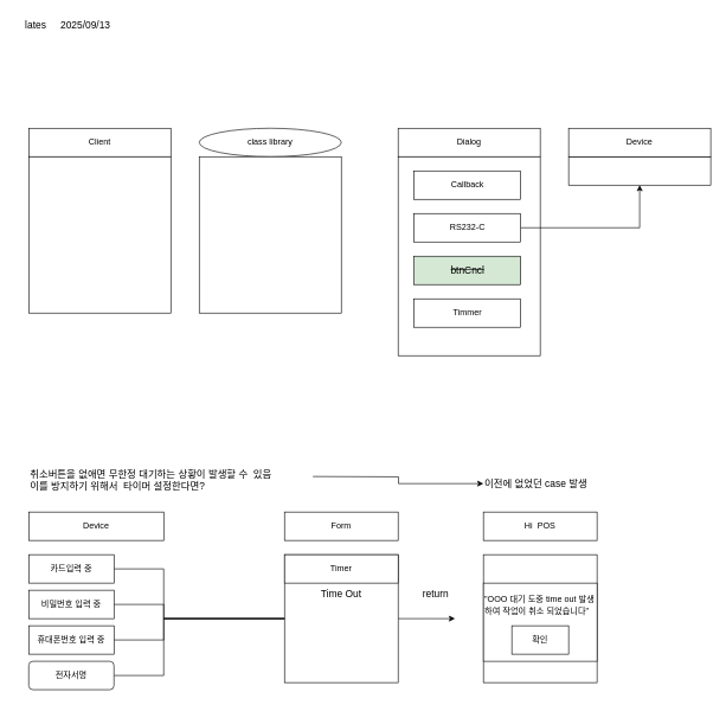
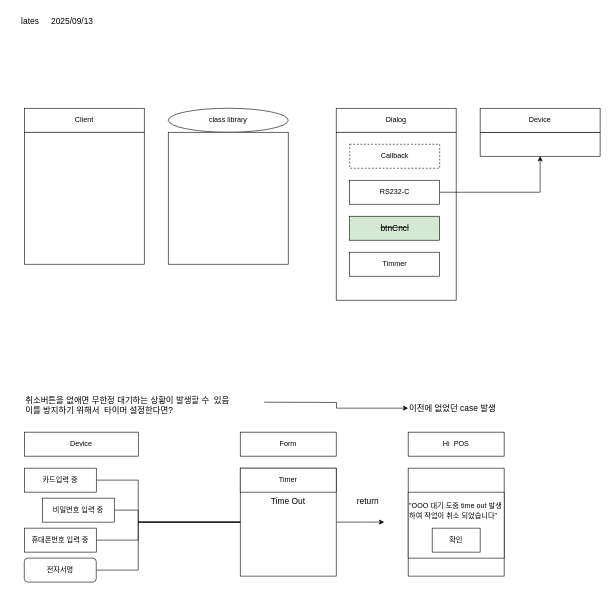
- <mxCell id="5" value="Callback" style="rounded=0;whiteSpace=wrap;html=1;" parent="1" vertex="1"><mxGeometry x="582.5" y="240" width="150" height="40" as="geometry" /></mxCell>
+ <mxCell id="5" value="Callback" style="rounded=0;whiteSpace=wrap;html=1;dashed=1;" parent="1" vertex="1"><mxGeometry x="582.5" y="240" width="150" height="40" as="geometry" /></mxCell>
- <mxCell id="24" value="비밀번호 입력 중" style="rounded=0;whiteSpace=wrap;html=1;" parent="1" vertex="1"><mxGeometry x="40" y="830" width="120" height="40" as="geometry" /></mxCell>
+ <mxCell id="24" value="비밀번호 입력 중" style="rounded=0;whiteSpace=wrap;html=1;" parent="1" vertex="1"><mxGeometry x="70" y="830" width="120" height="40" as="geometry" /></mxCell>
